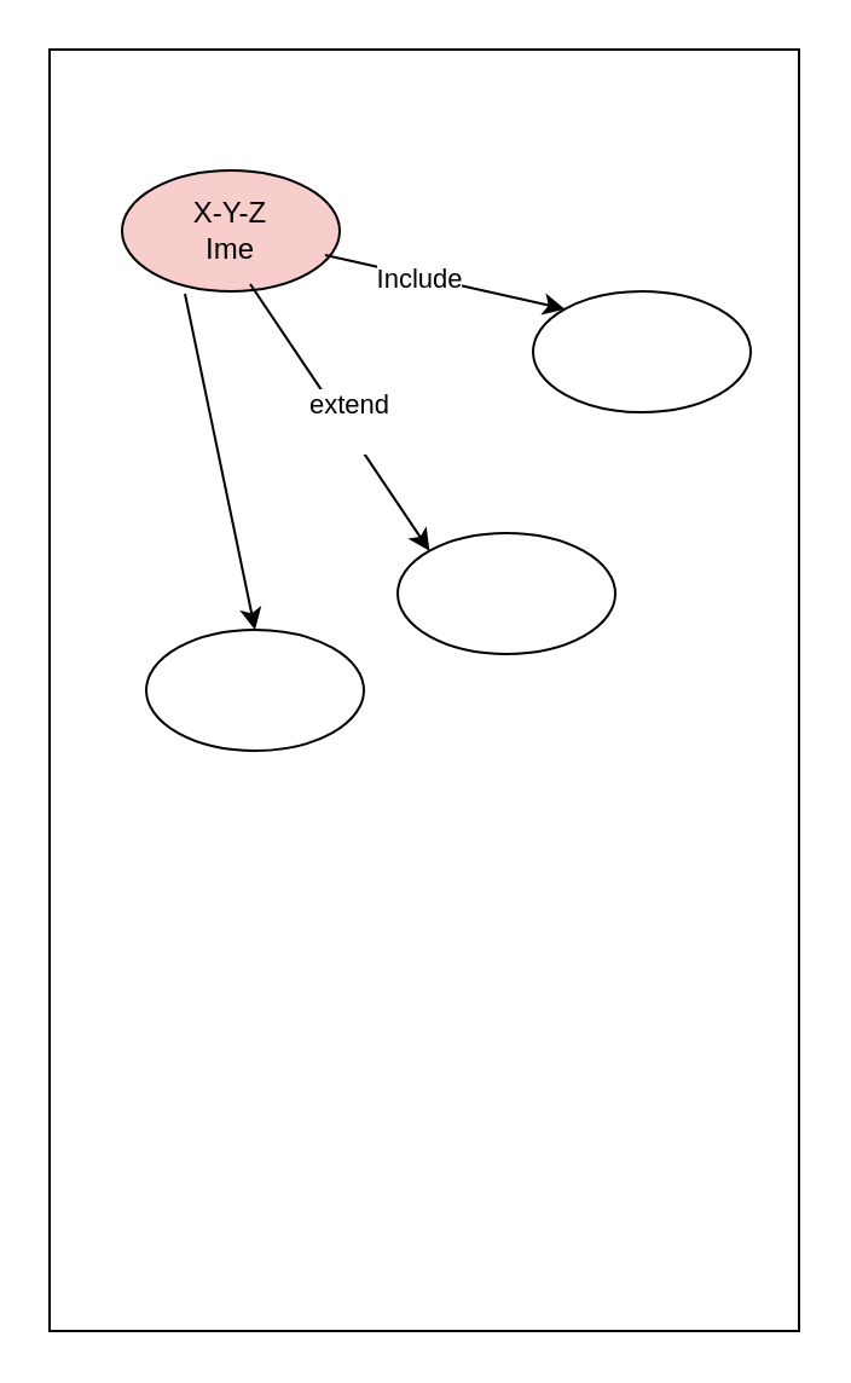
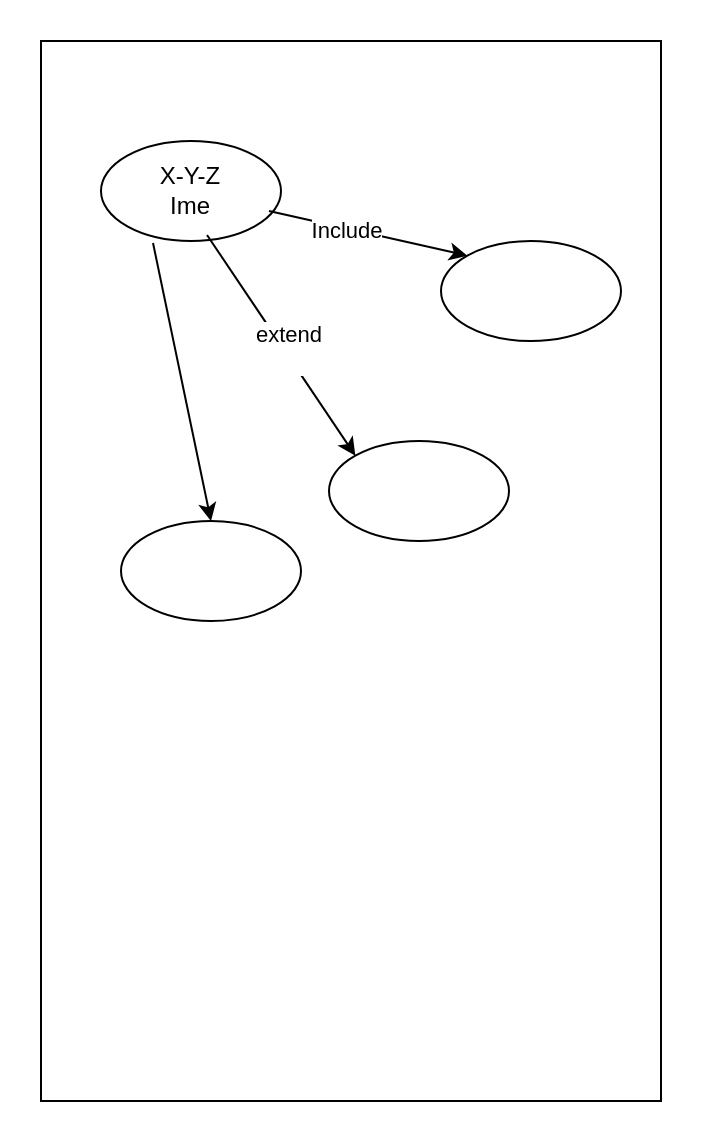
- <mxCell id="3" value="X-Y-Z&lt;div&gt;Ime&lt;/div&gt;" style="ellipse;whiteSpace=wrap;html=1;fillColor=#f8cecc;" vertex="1" parent="1"><mxGeometry x="50" y="70" width="90" height="50" as="geometry" /></mxCell>
+ <mxCell id="3" value="X-Y-Z&lt;div&gt;Ime&lt;/div&gt;" style="ellipse;whiteSpace=wrap;html=1;" vertex="1" parent="1"><mxGeometry x="50" y="70" width="90" height="50" as="geometry" /></mxCell>
